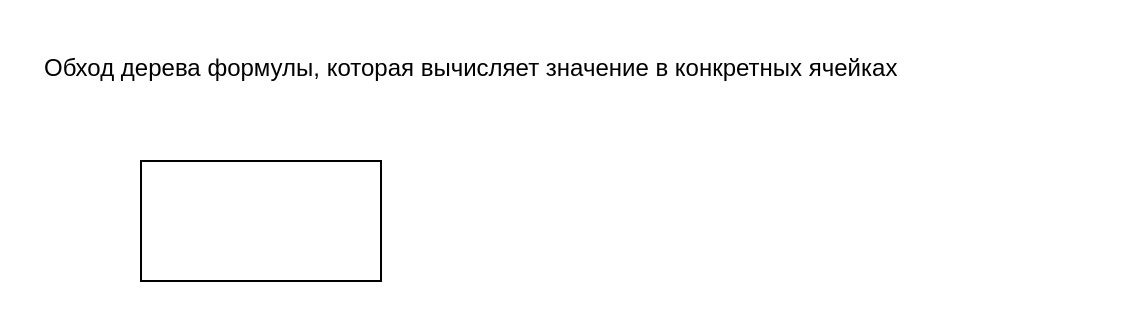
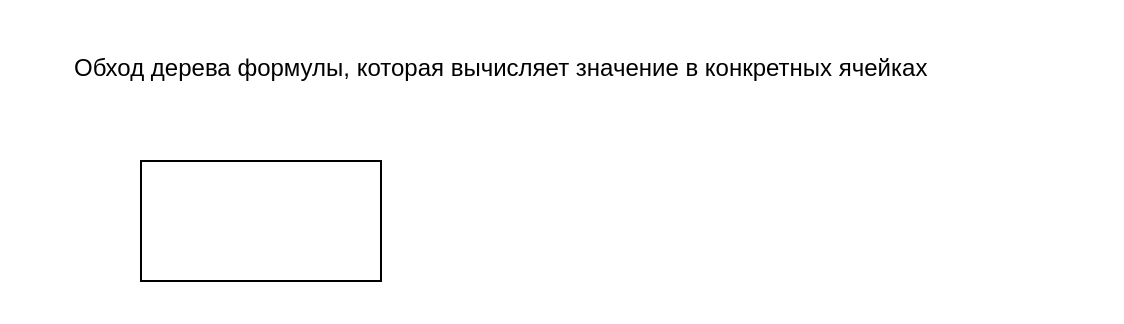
- <mxCell id="3" value="Обход дерева формулы, которая вычисляет значение в конкретных ячейках" style="text;whiteSpace=wrap;html=1;" vertex="1" parent="1"><mxGeometry x="20" y="20" width="520" height="40" as="geometry" /></mxCell>
+ <mxCell id="3" value="Обход дерева формулы, которая вычисляет значение в конкретных ячейках" style="text;whiteSpace=wrap;html=1;" vertex="1" parent="1"><mxGeometry x="35" y="20" width="520" height="40" as="geometry" /></mxCell>
